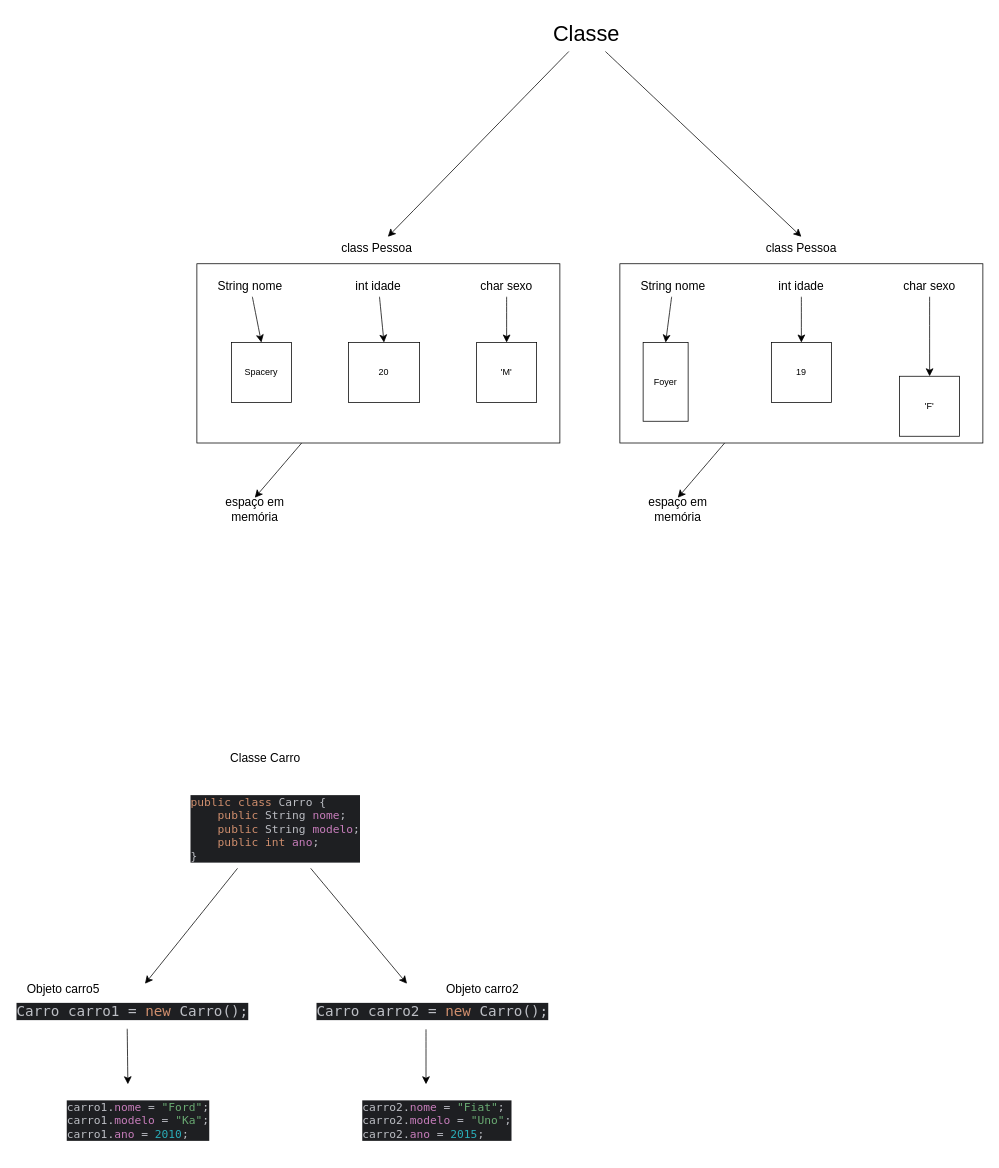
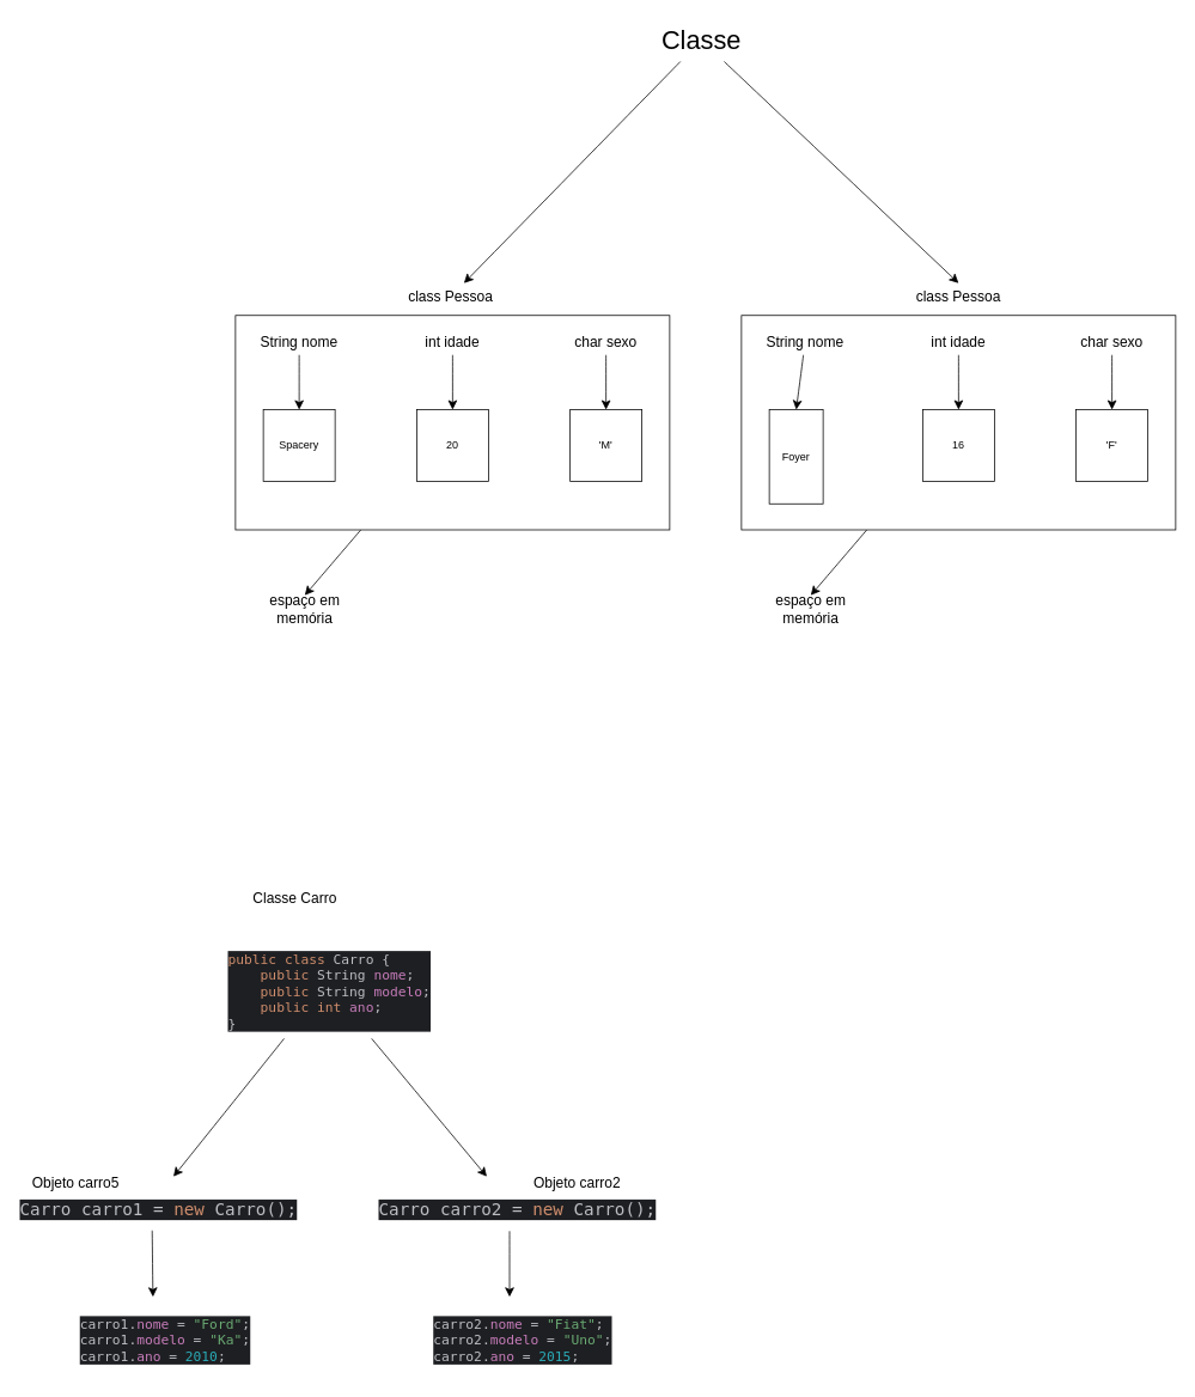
- <mxCell id="10" value="Spacery" style="whiteSpace=wrap;html=1;aspect=fixed;" vertex="1" parent="1"><mxGeometry x="308.01" y="456" width="80" height="80" as="geometry" /></mxCell>
+ <mxCell id="10" value="Spacery" style="whiteSpace=wrap;html=1;aspect=fixed;" vertex="1" parent="1"><mxGeometry x="293.01" y="456" width="80" height="80" as="geometry" /></mxCell>
- <mxCell id="3" value="20" style="whiteSpace=wrap;html=1;aspect=fixed;" vertex="1" parent="1"><mxGeometry x="464" y="456" width="95" height="80" as="geometry" /></mxCell>
+ <mxCell id="3" value="20" style="whiteSpace=wrap;html=1;aspect=fixed;" vertex="1" parent="1"><mxGeometry x="464" y="456" width="80" height="80" as="geometry" /></mxCell>
- <mxCell id="16" value="19" style="whiteSpace=wrap;html=1;aspect=fixed;" vertex="1" parent="1"><mxGeometry x="1027.99" y="456" width="80" height="80" as="geometry" /></mxCell>
+ <mxCell id="16" value="16" style="whiteSpace=wrap;html=1;aspect=fixed;" vertex="1" parent="1"><mxGeometry x="1027.99" y="456" width="80" height="80" as="geometry" /></mxCell>
- <mxCell id="20" value="'F'" style="whiteSpace=wrap;html=1;aspect=fixed;" vertex="1" parent="1"><mxGeometry x="1198.99" y="501" width="80" height="80" as="geometry" /></mxCell>
+ <mxCell id="20" value="'F'" style="whiteSpace=wrap;html=1;aspect=fixed;" vertex="1" parent="1"><mxGeometry x="1198.99" y="456" width="80" height="80" as="geometry" /></mxCell>
- <mxCell id="34" value="Classe Carro" style="text;strokeColor=none;align=center;fillColor=none;html=1;verticalAlign=middle;whiteSpace=wrap;rounded=0;fontSize=16;" vertex="1" parent="1"><mxGeometry x="285.09" y="996" width="136.78" height="27" as="geometry" /></mxCell>
+ <mxCell id="34" value="Classe Carro" style="text;strokeColor=none;align=center;fillColor=none;html=1;verticalAlign=middle;whiteSpace=wrap;rounded=0;fontSize=16;" vertex="1" parent="1"><mxGeometry x="260.09" y="986" width="136.78" height="27" as="geometry" /></mxCell>
